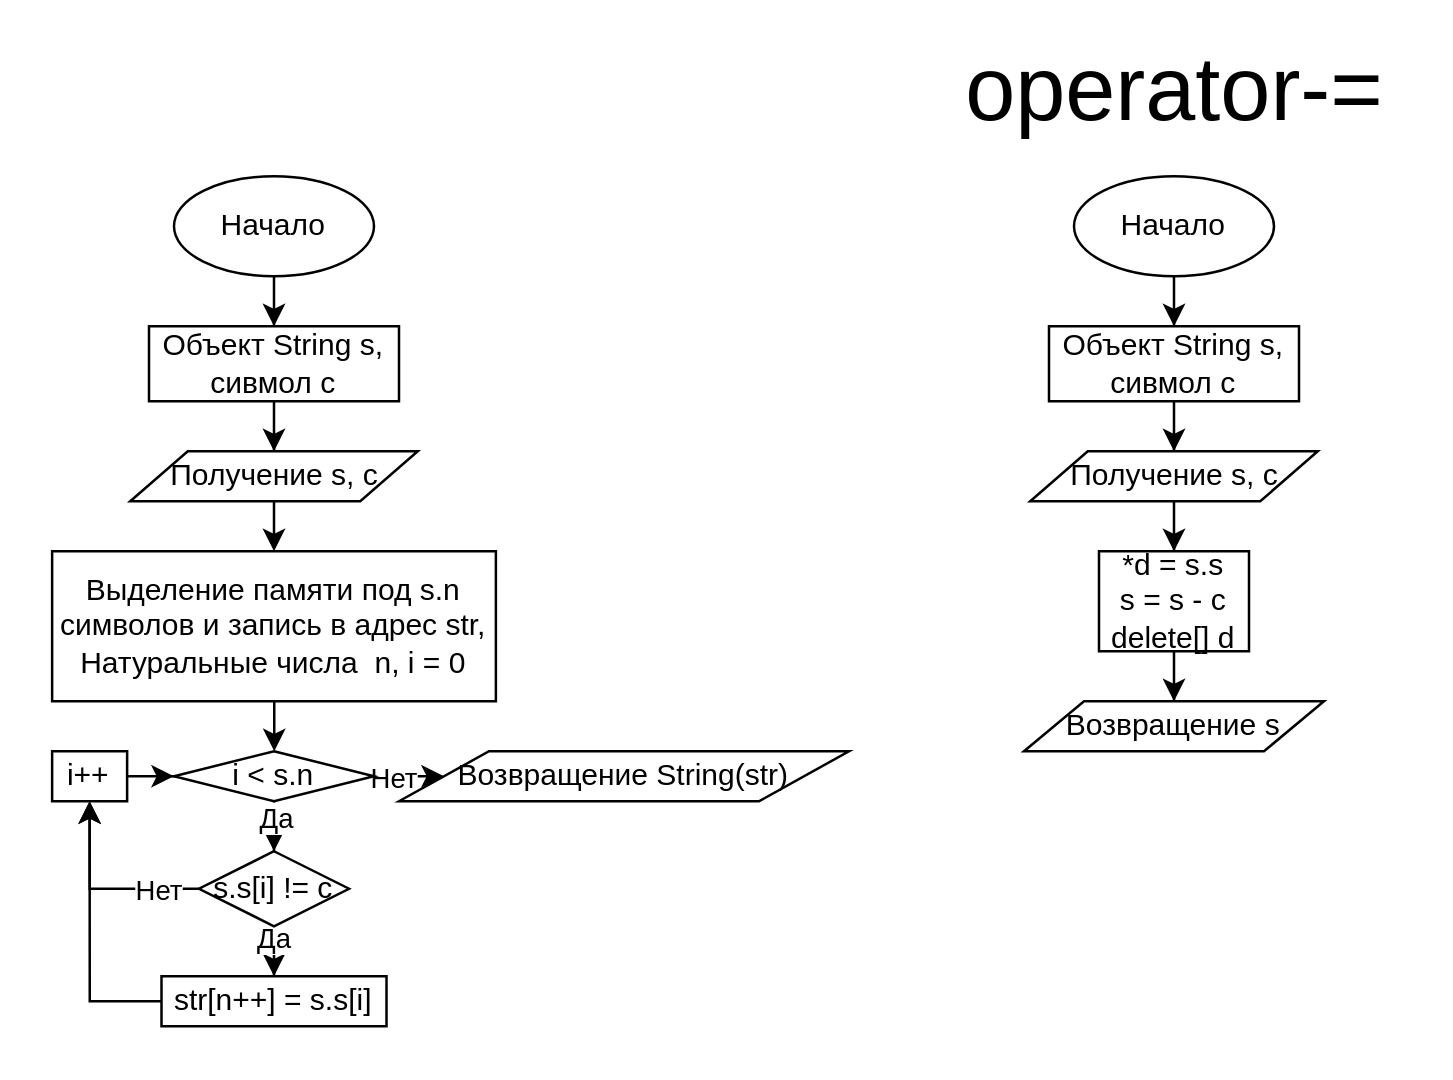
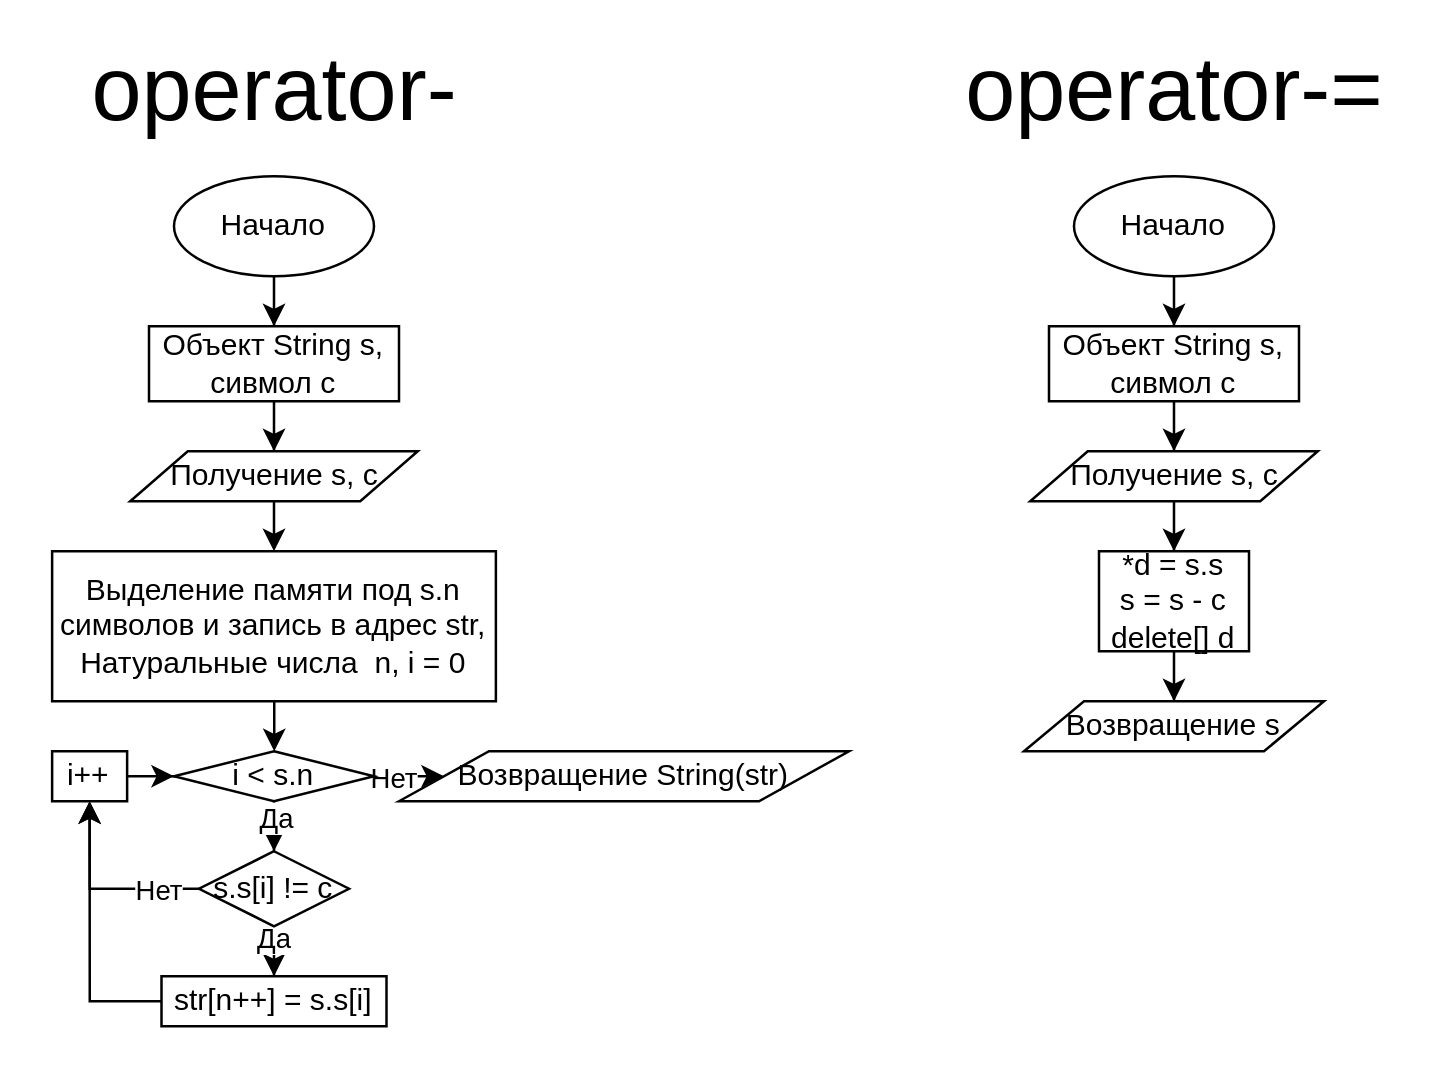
+ <mxCell id="25" value="&lt;font style=&quot;font-size: 36px&quot;&gt;operator-&lt;/font&gt;" style="text;html=1;align=center;verticalAlign=middle;resizable=0;points=[];autosize=1;" vertex="1" parent="1"><mxGeometry x="29" y="20" width="160" height="30" as="geometry" /></mxCell>
